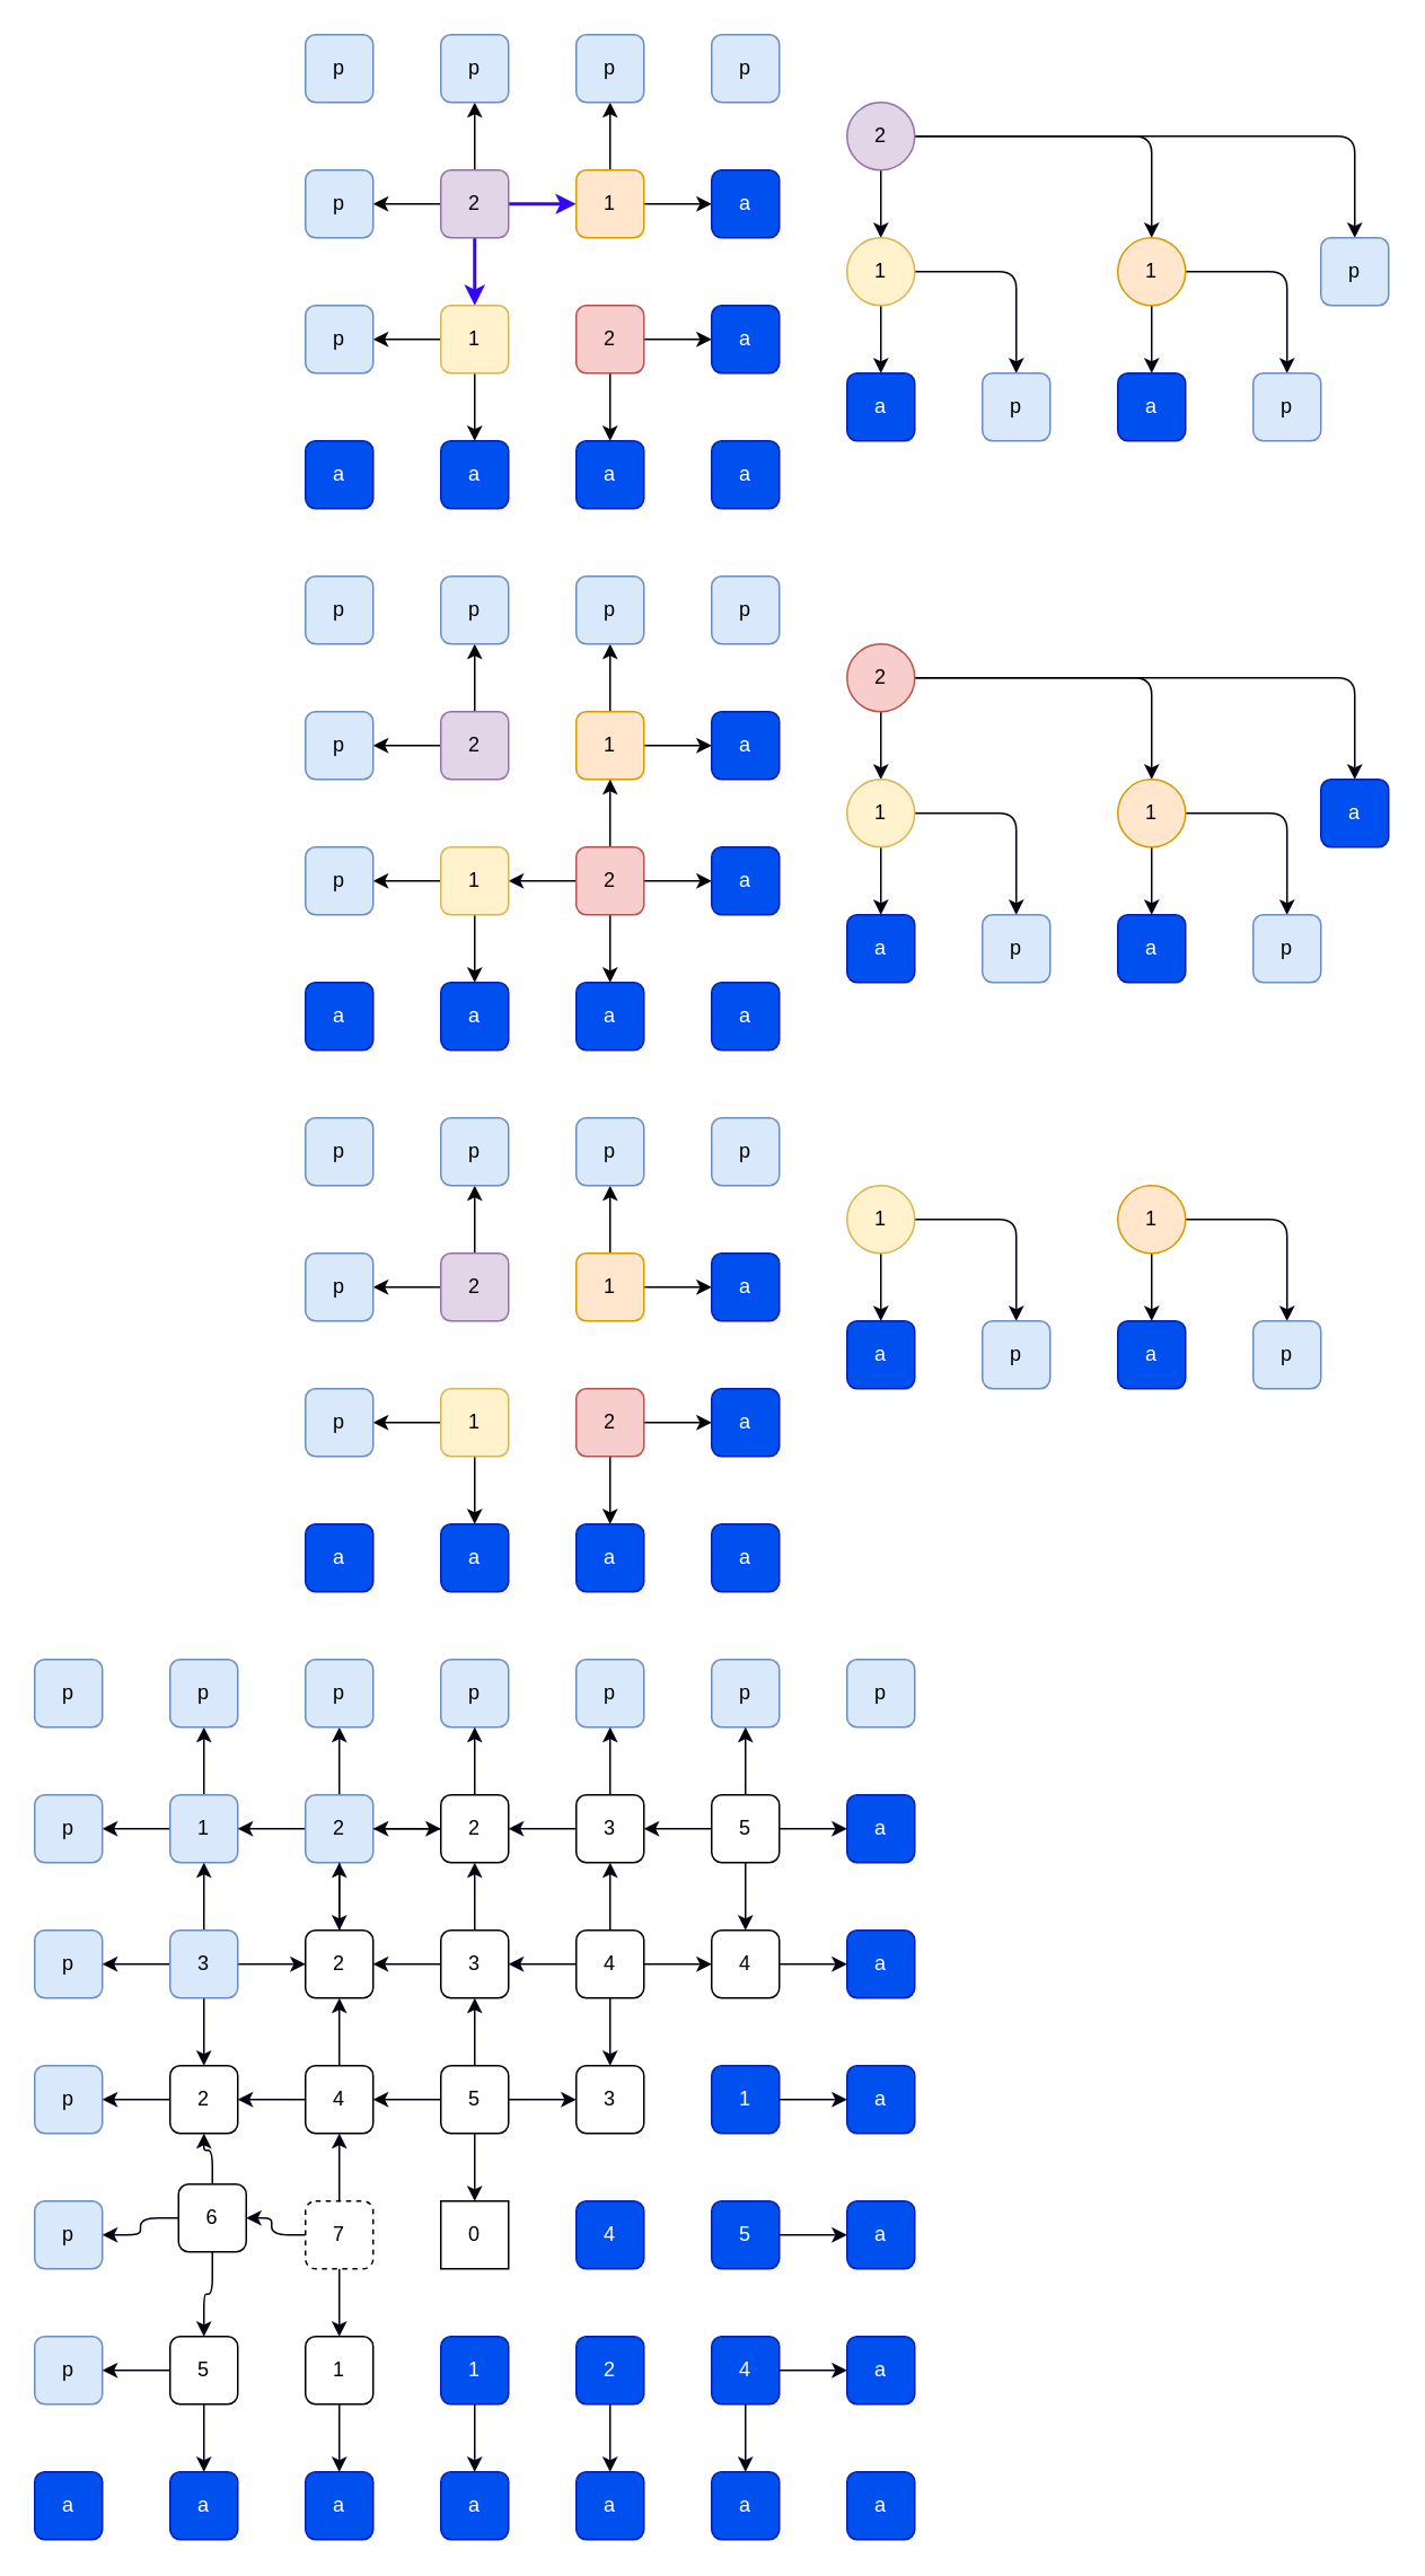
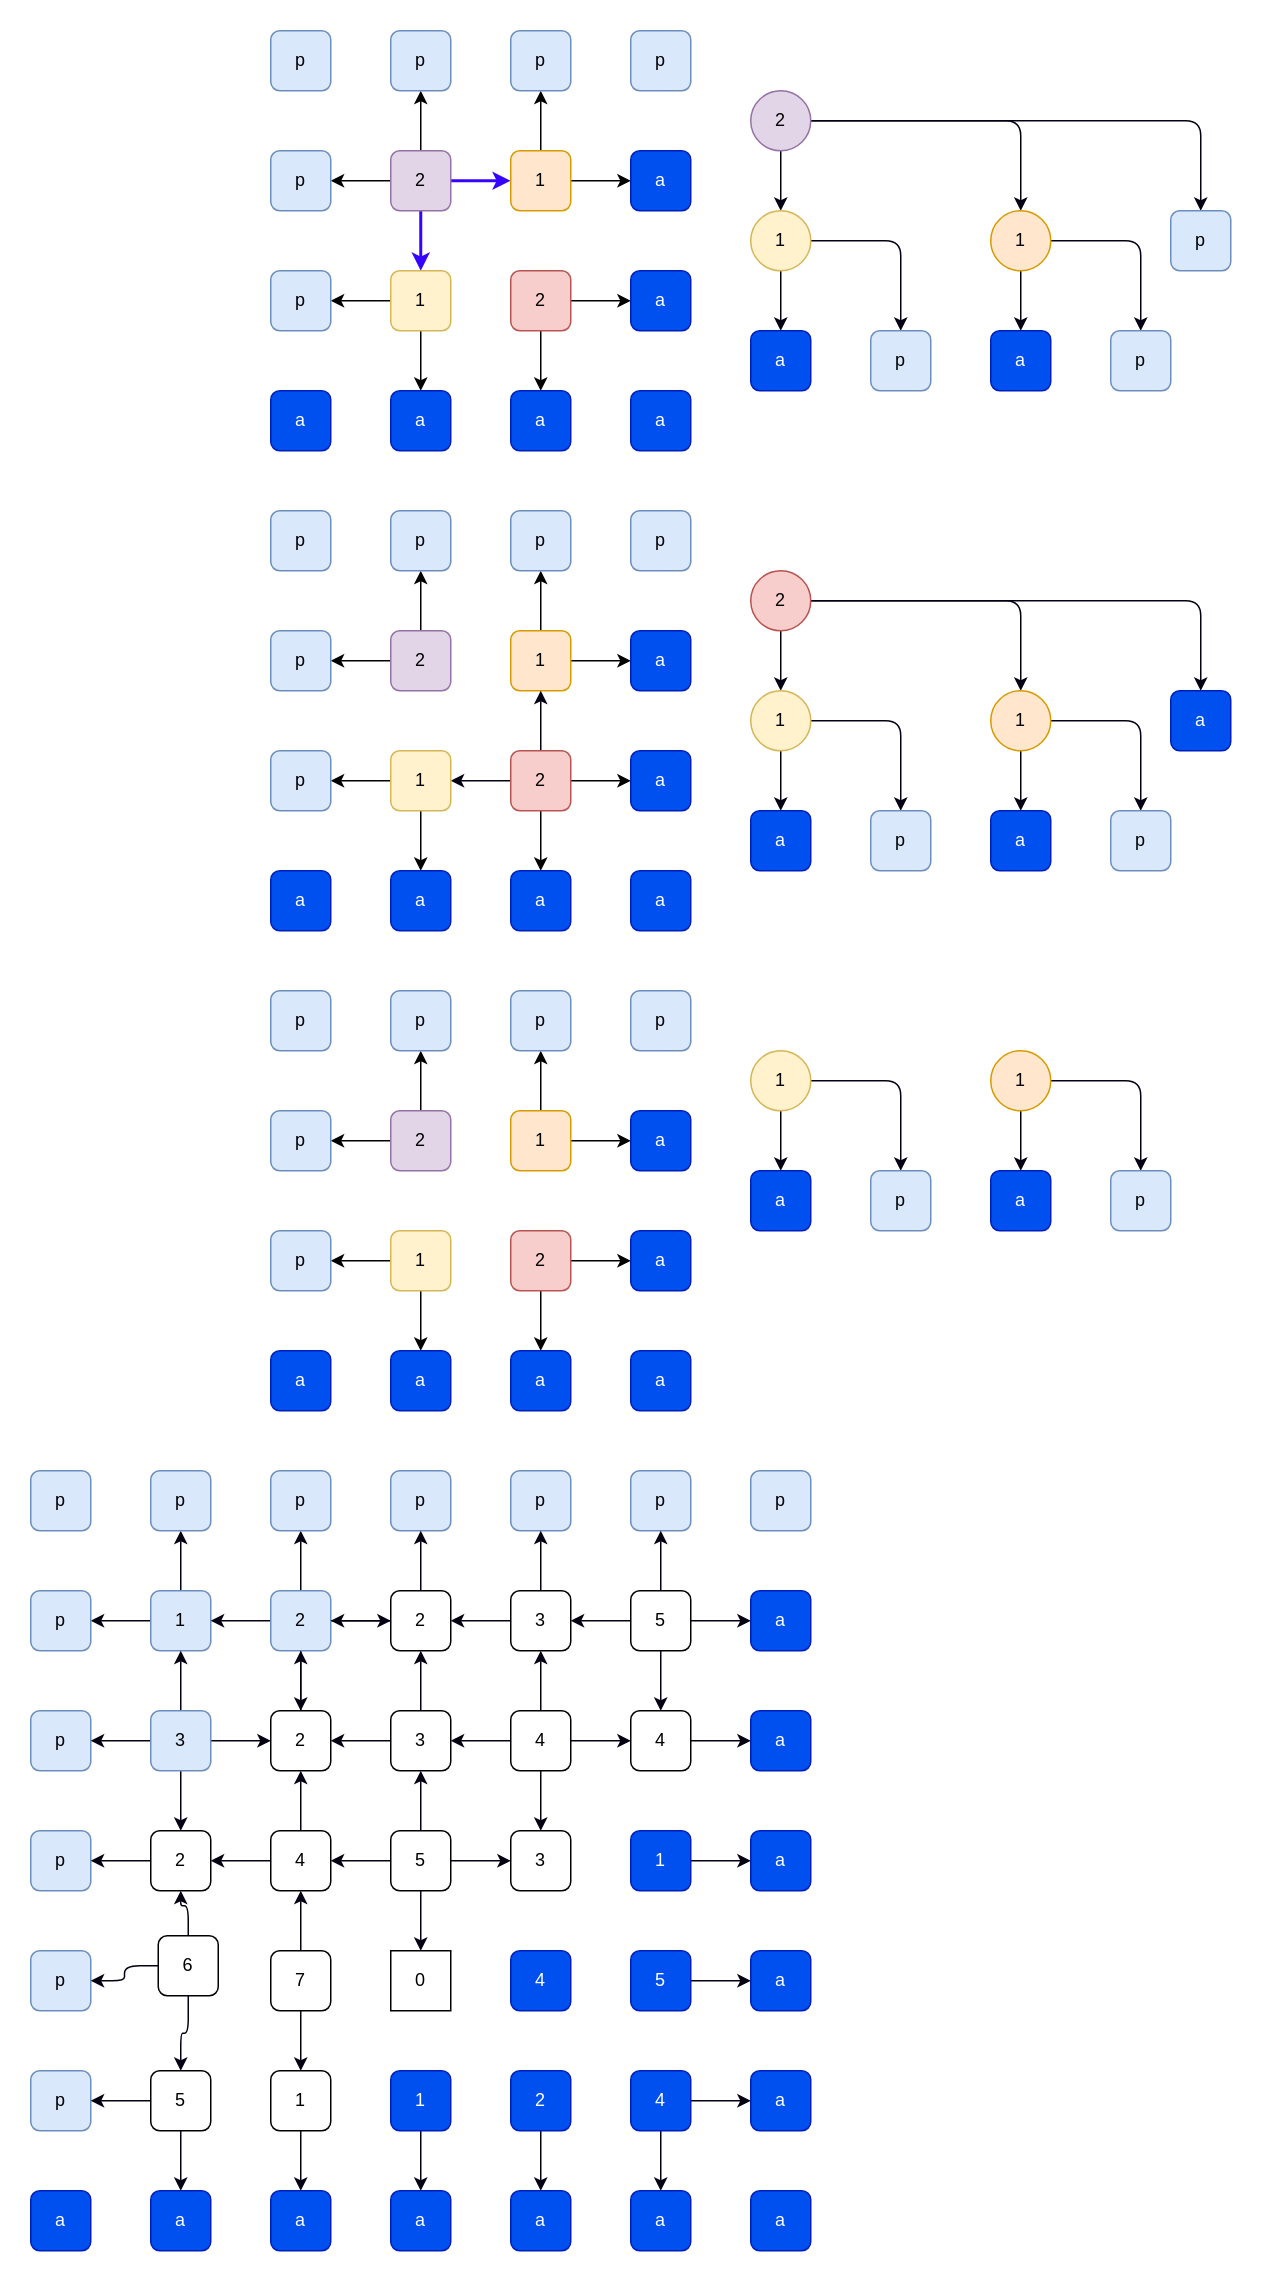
- <mxCell id="196" style="edgeStyle=orthogonalEdgeStyle;rounded=1;orthogonalLoop=1;jettySize=auto;html=1;strokeColor=#040012;strokeWidth=1;" edge="1" parent="1" source="198" target="194"><mxGeometry relative="1" as="geometry" /></mxCell>
- <mxCell id="198" value="7" style="rounded=1;whiteSpace=wrap;html=1;dashed=1;" vertex="1" parent="1"><mxGeometry x="180" y="1300" width="40" height="40" as="geometry" /></mxCell>
+ <mxCell id="198" value="7" style="rounded=1;whiteSpace=wrap;html=1;" vertex="1" parent="1"><mxGeometry x="180" y="1300" width="40" height="40" as="geometry" /></mxCell>
